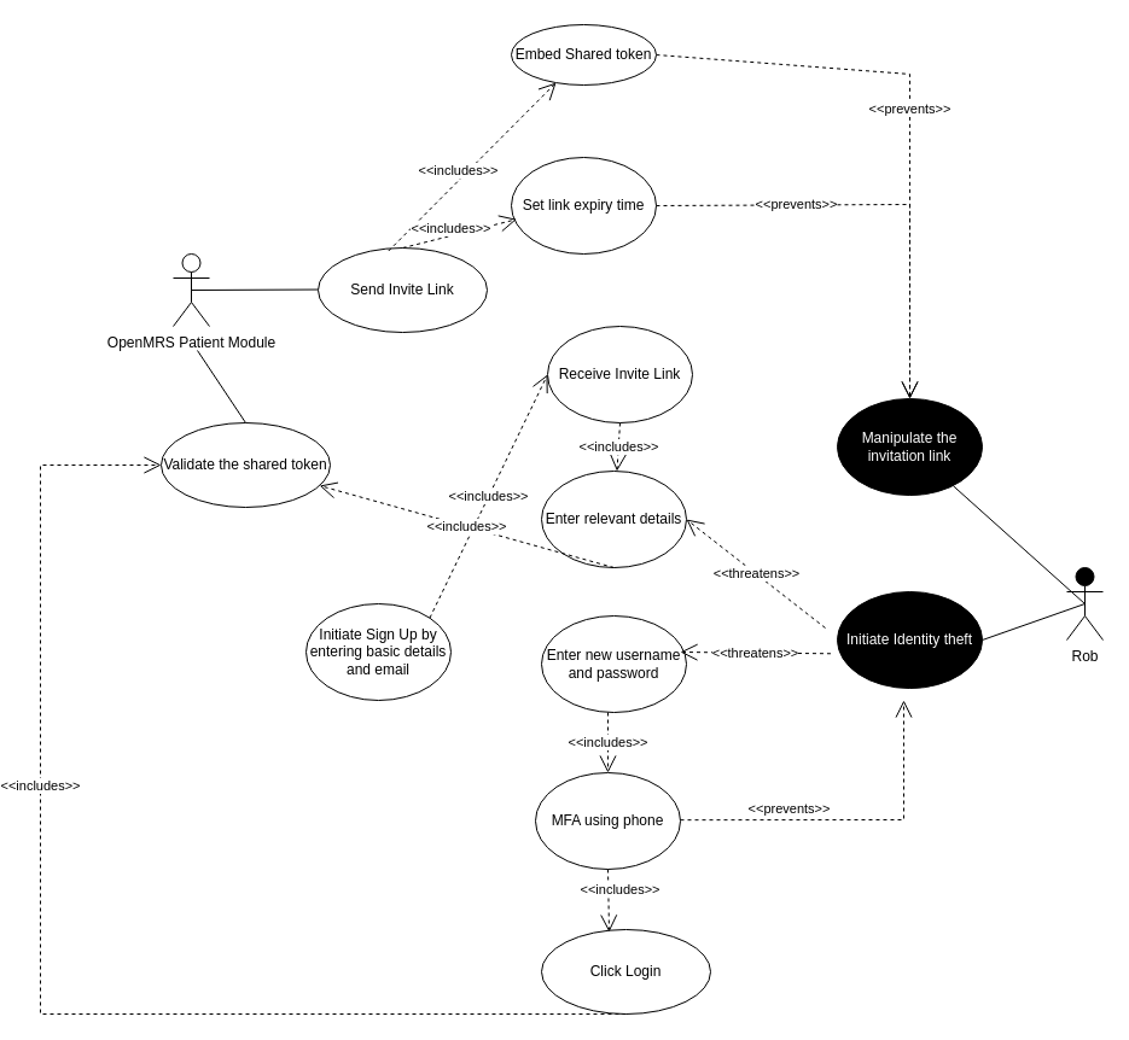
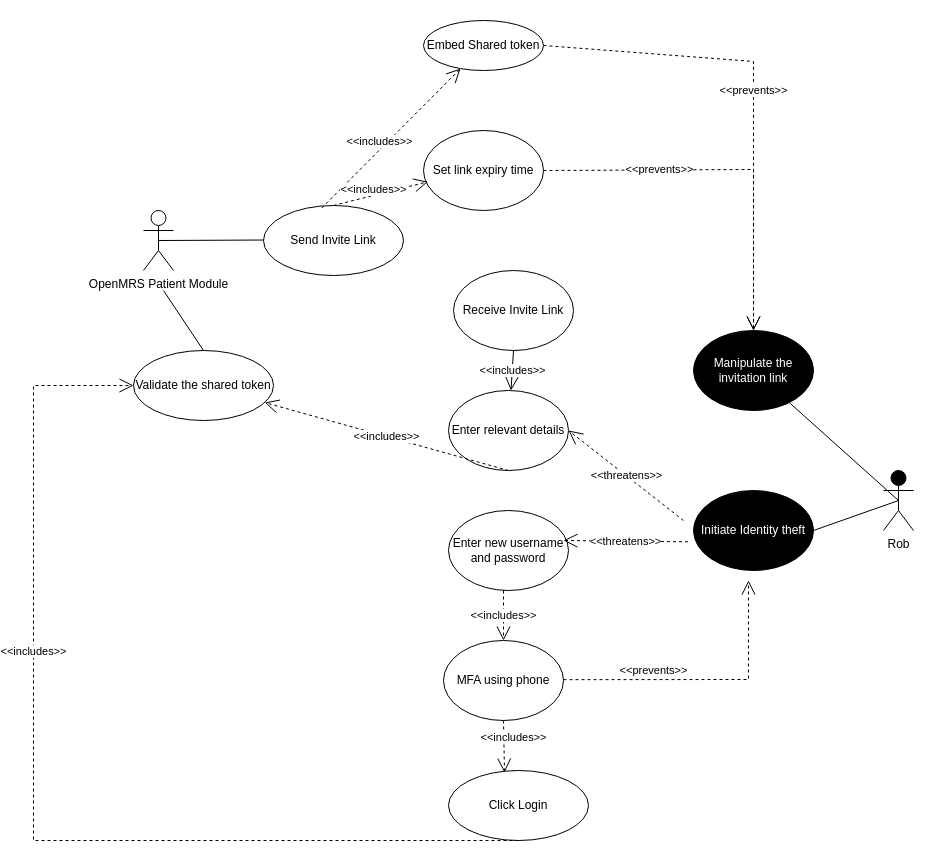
- <mxCell id="9" value="&amp;lt;&amp;lt;includes&amp;gt;&amp;gt;" style="endArrow=open;endSize=12;dashed=1;html=1;rounded=0;exitX=0.5;exitY=1;exitDx=0;exitDy=0;" edge="1" parent="1" source="4" target="8"><mxGeometry width="160" relative="1" as="geometry"><mxPoint x="430" y="470" as="sourcePoint" /><mxPoint x="590" y="470" as="targetPoint" /></mxGeometry></mxCell>
+ <mxCell id="9" value="&amp;lt;&amp;lt;includes&amp;gt;&amp;gt;" style="endArrow=open;endSize=12;dashed=0;html=1;rounded=0;exitX=0.5;exitY=1;exitDx=0;exitDy=0;" edge="1" parent="1" source="4" target="8"><mxGeometry width="160" relative="1" as="geometry"><mxPoint x="430" y="470" as="sourcePoint" /><mxPoint x="590" y="470" as="targetPoint" /></mxGeometry></mxCell>
- <mxCell id="6" value="&amp;lt;&amp;lt;includes&amp;gt;&amp;gt;" style="endArrow=open;endSize=12;dashed=1;html=1;rounded=0;exitX=1;exitY=0;exitDx=0;exitDy=0;entryX=0;entryY=0.5;entryDx=0;entryDy=0;" edge="1" parent="1" source="2" target="4"><mxGeometry width="160" relative="1" as="geometry"><mxPoint x="400" y="440" as="sourcePoint" /><mxPoint x="560" y="440" as="targetPoint" /></mxGeometry></mxCell>
- <mxCell id="2" value="Initiate Sign Up by entering basic details and email" style="ellipse;whiteSpace=wrap;html=1;" vertex="1" parent="1"><mxGeometry x="240" y="500" width="120" height="80" as="geometry" /></mxCell>
